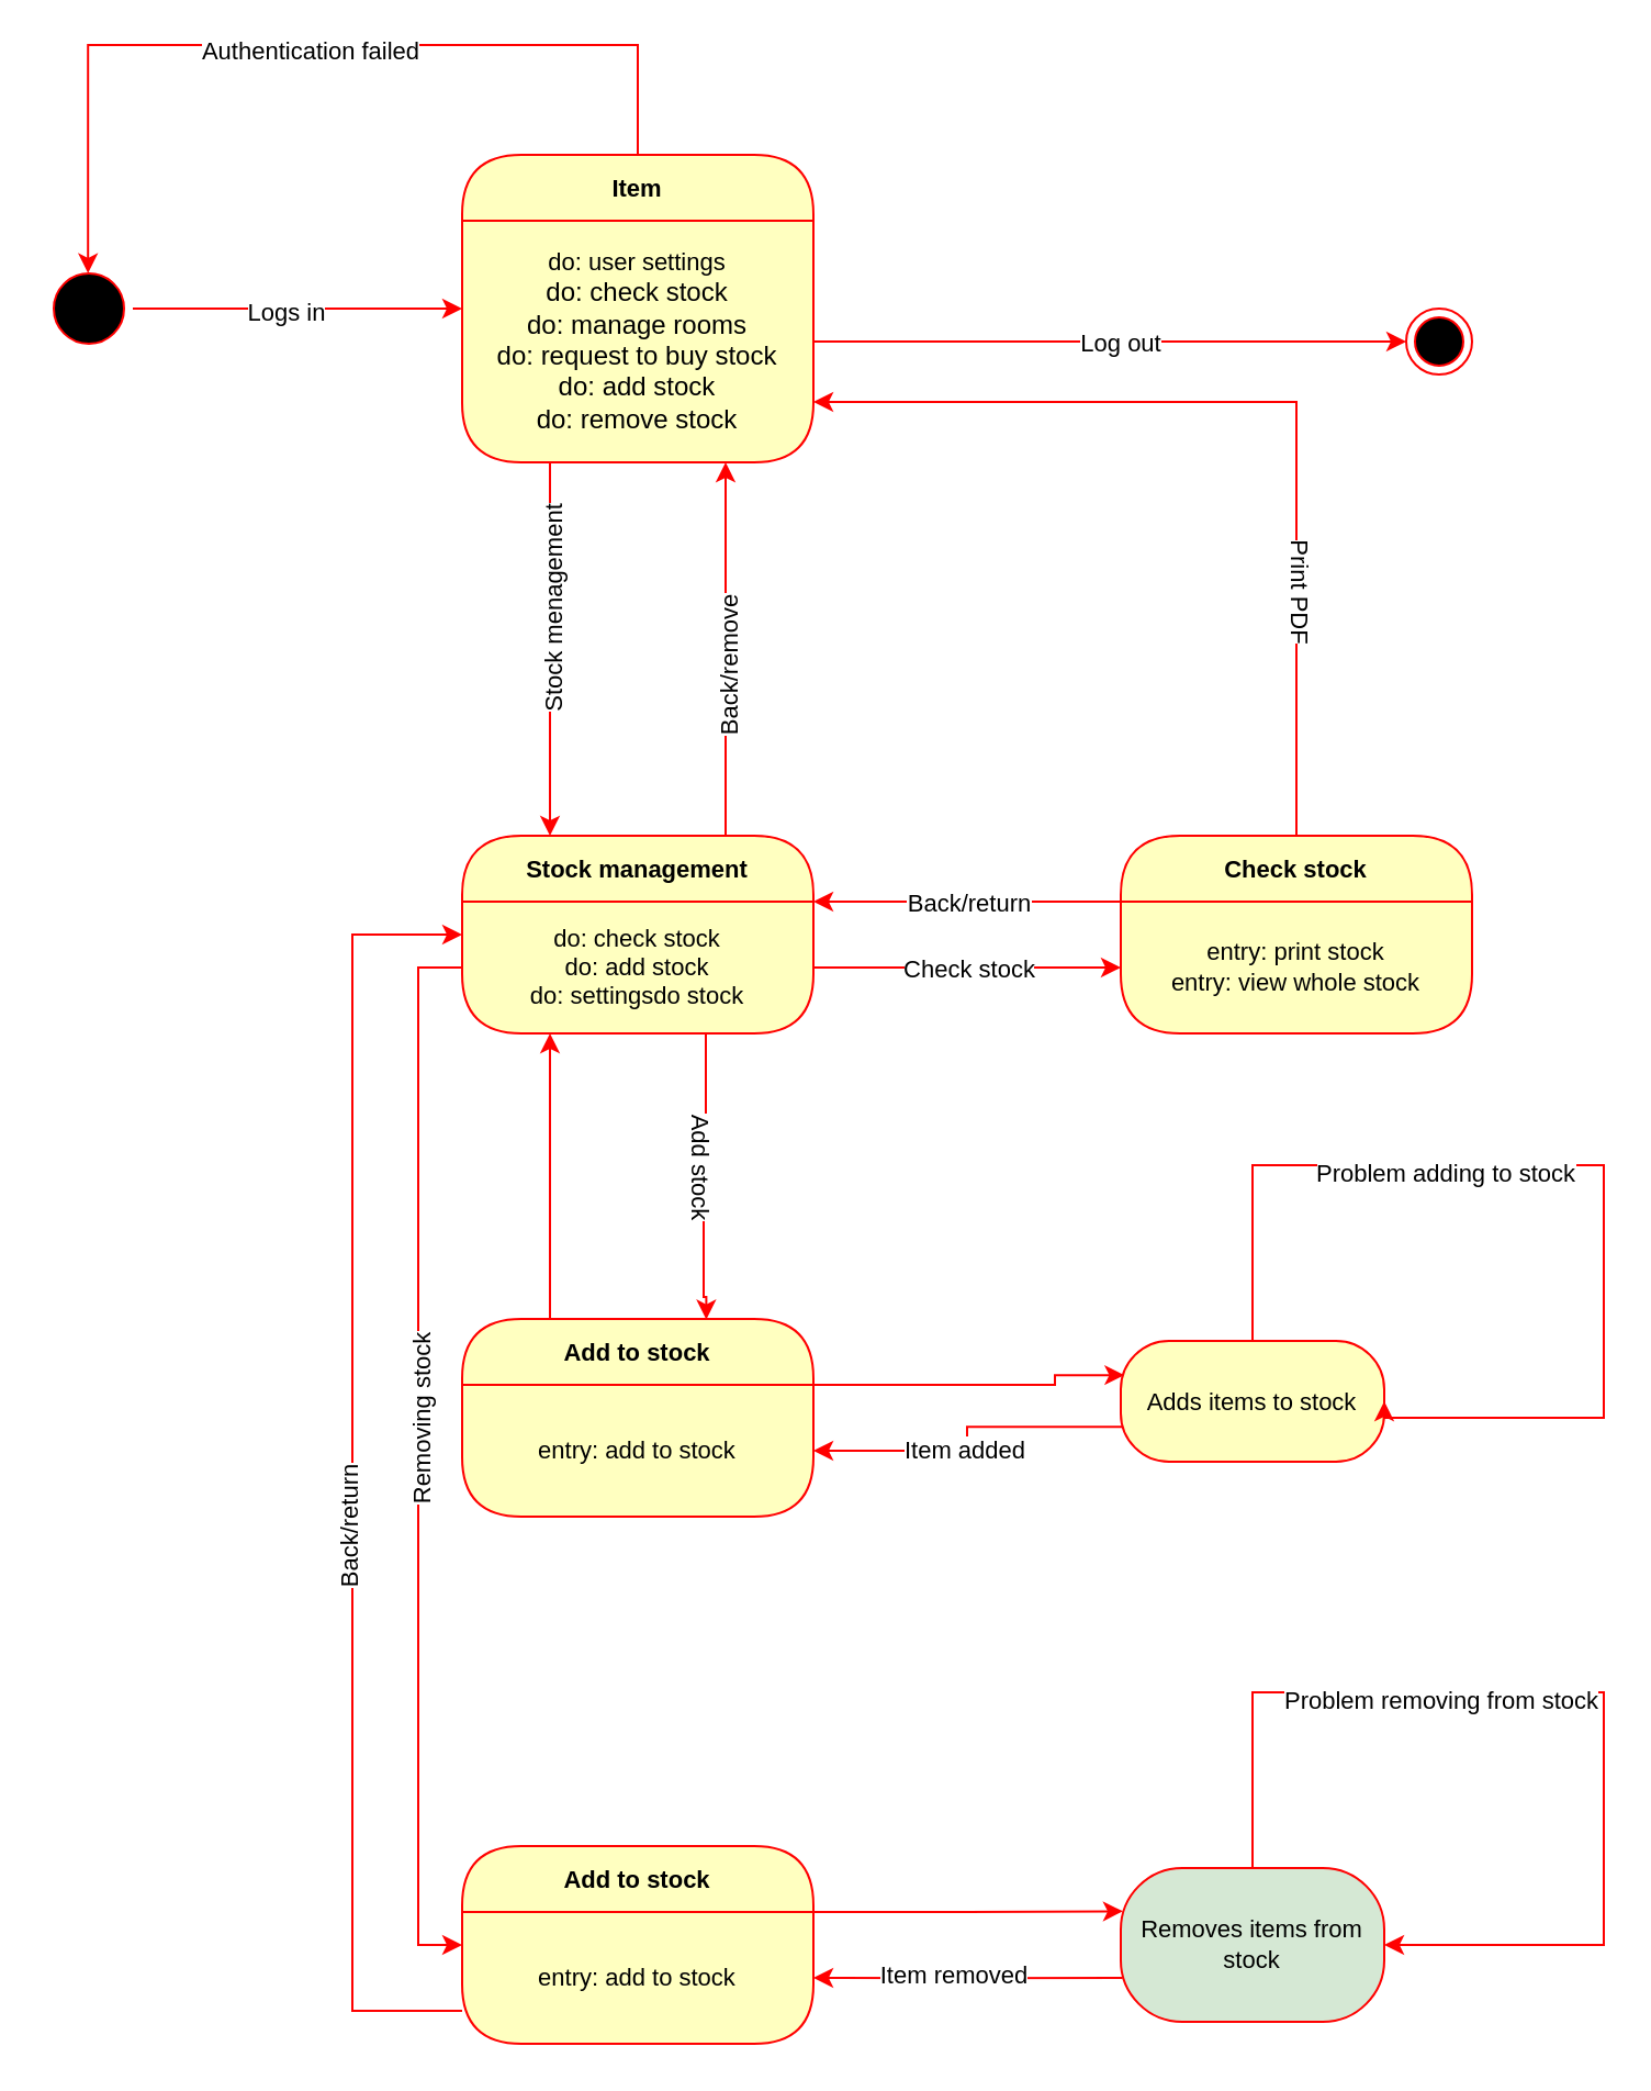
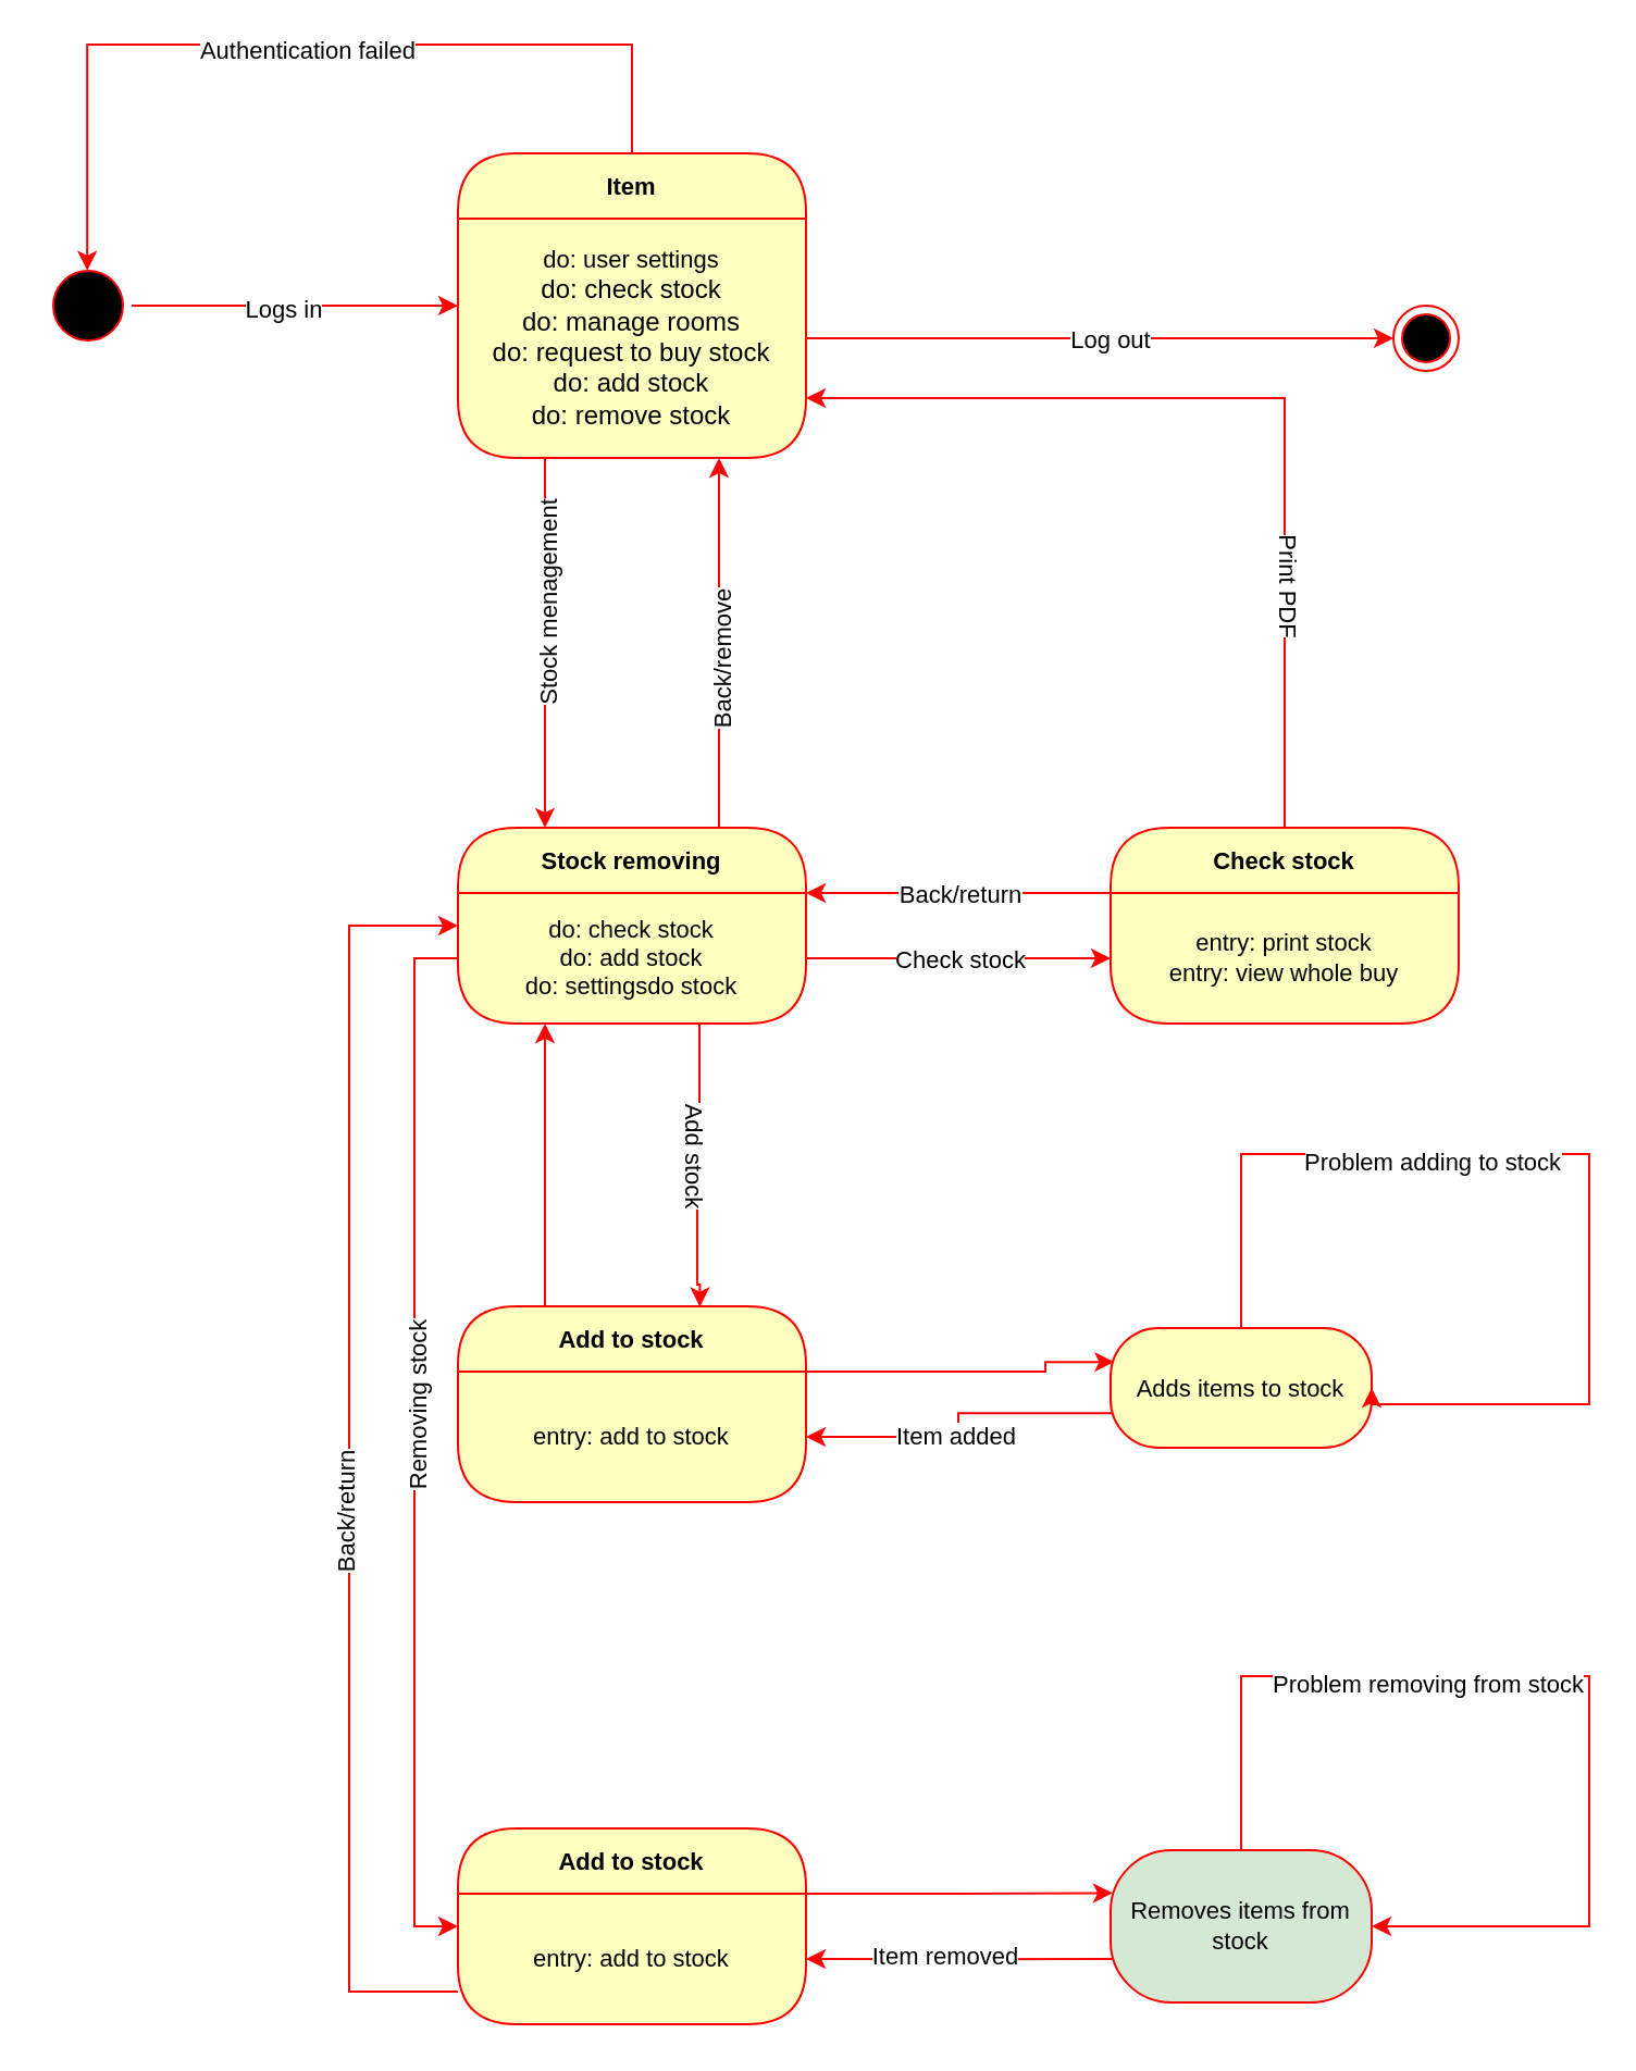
- <mxCell id="13" value="Stock management" style="swimlane;fontStyle=1;align=center;verticalAlign=middle;childLayout=stackLayout;horizontal=1;startSize=30;horizontalStack=0;resizeParent=0;resizeLast=1;container=0;fontColor=#000000;collapsible=0;rounded=1;arcSize=30;strokeColor=#ff0000;fillColor=#ffffc0;swimlaneFillColor=#ffffc0;dropTarget=0;fontFamily=Helvetica;fontSize=11;" parent="1" vertex="1"><mxGeometry x="210" y="380" width="160" height="90" as="geometry" /></mxCell>
+ <mxCell id="13" value="Stock removing" style="swimlane;fontStyle=1;align=center;verticalAlign=middle;childLayout=stackLayout;horizontal=1;startSize=30;horizontalStack=0;resizeParent=0;resizeLast=1;container=0;fontColor=#000000;collapsible=0;rounded=1;arcSize=30;strokeColor=#ff0000;fillColor=#ffffc0;swimlaneFillColor=#ffffc0;dropTarget=0;fontFamily=Helvetica;fontSize=11;" parent="1" vertex="1"><mxGeometry x="210" y="380" width="160" height="90" as="geometry" /></mxCell>
- <mxCell id="23" value="entry: print stock&lt;br&gt;entry: view whole stock" style="text;html=1;strokeColor=none;fillColor=none;align=center;verticalAlign=middle;spacingLeft=4;spacingRight=4;whiteSpace=wrap;overflow=hidden;rotatable=0;fontColor=default;fontSize=11;fontFamily=Helvetica;" parent="22" vertex="1"><mxGeometry y="30" width="160" height="60" as="geometry" /></mxCell>
+ <mxCell id="23" value="entry: print stock&lt;br&gt;entry: view whole buy" style="text;html=1;strokeColor=none;fillColor=none;align=center;verticalAlign=middle;spacingLeft=4;spacingRight=4;whiteSpace=wrap;overflow=hidden;rotatable=0;fontColor=default;fontSize=11;fontFamily=Helvetica;" parent="22" vertex="1"><mxGeometry y="30" width="160" height="60" as="geometry" /></mxCell>
